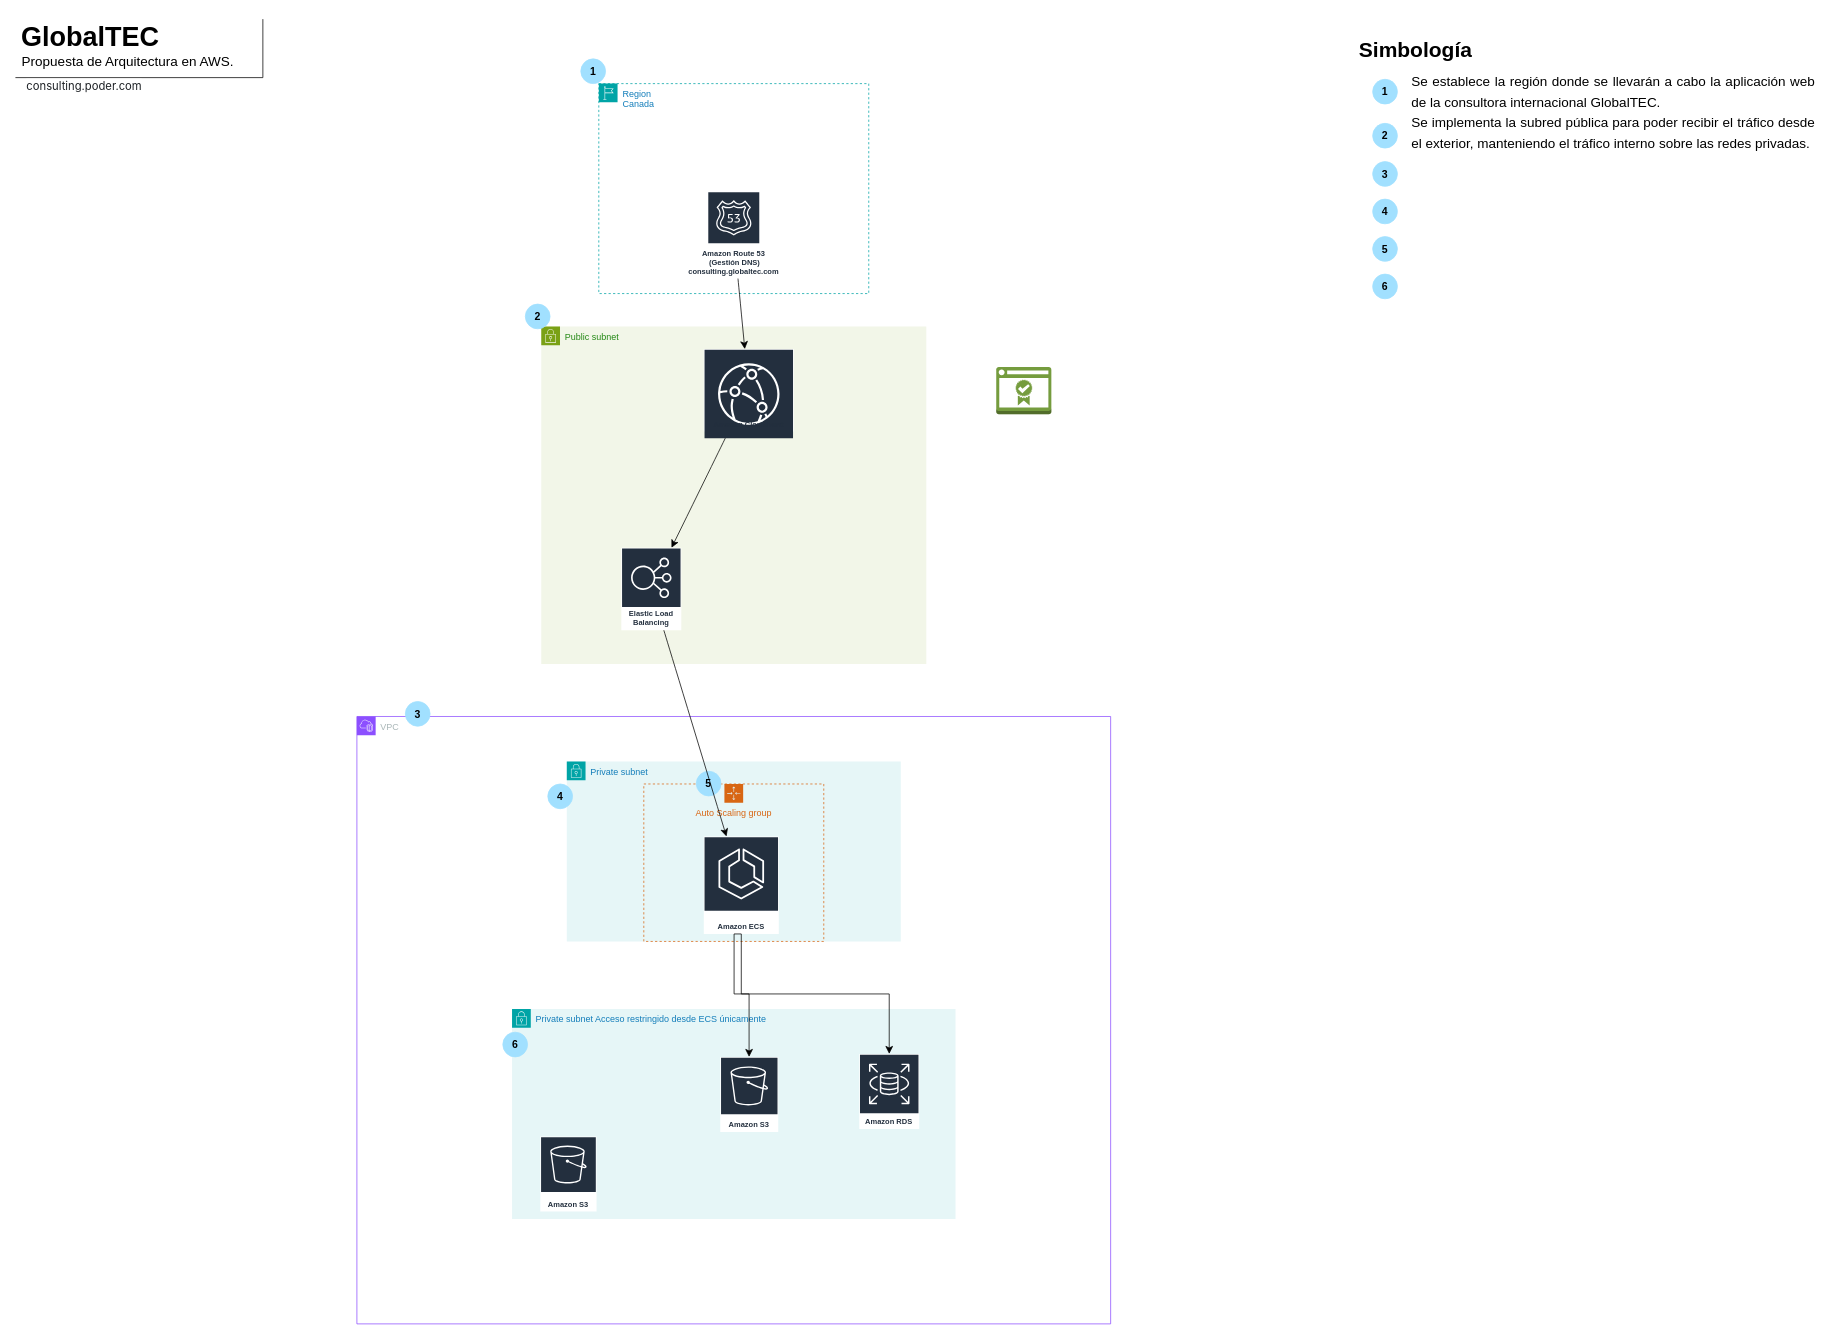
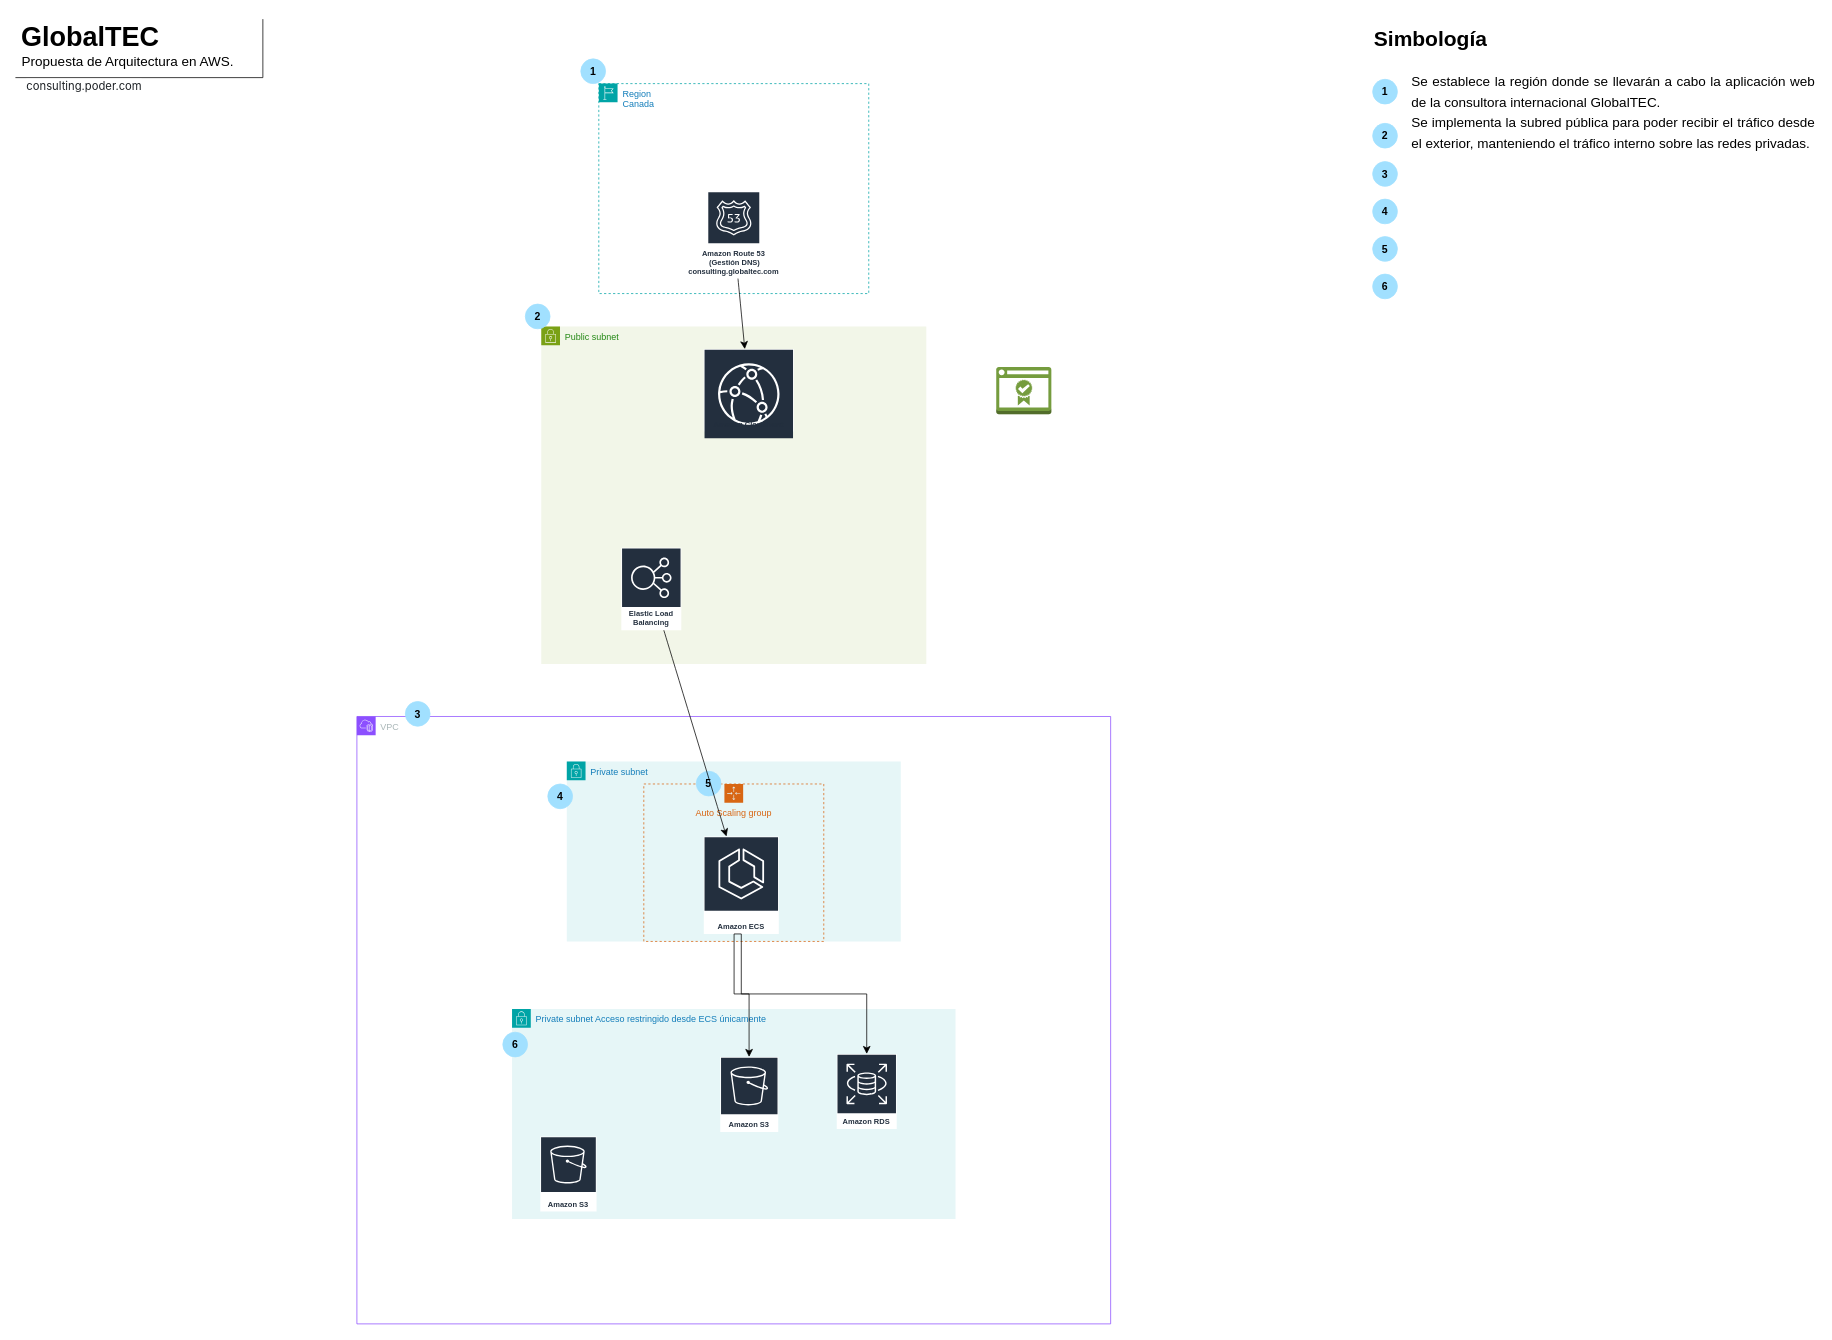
- <mxCell id="34" value="&lt;h1 style=&quot;text-align: justify; margin-top: 0px;&quot;&gt;&lt;font style=&quot;font-size: 28px;&quot;&gt;Simbología&lt;/font&gt;&lt;/h1&gt;" style="text;html=1;whiteSpace=wrap;overflow=hidden;rounded=0;" vertex="1" parent="1"><mxGeometry x="1810" y="43" width="320" height="50" as="geometry" /></mxCell>
+ <mxCell id="34" value="&lt;h1 style=&quot;text-align: justify; margin-top: 0px;&quot;&gt;&lt;font style=&quot;font-size: 28px;&quot;&gt;Simbología&lt;/font&gt;&lt;/h1&gt;" style="text;html=1;whiteSpace=wrap;overflow=hidden;rounded=0;" vertex="1" parent="1"><mxGeometry x="1830" y="28" width="320" height="50" as="geometry" /></mxCell>
- <mxCell id="11" style="edgeStyle=none;curved=1;rounded=0;orthogonalLoop=1;jettySize=auto;html=1;fontSize=12;startSize=8;endSize=8;" edge="1" parent="10" source="12" target="13"><mxGeometry relative="1" as="geometry" /></mxCell>
- <mxCell id="22" value="Amazon RDS" style="sketch=0;outlineConnect=0;fontColor=#232F3E;gradientColor=none;strokeColor=#ffffff;fillColor=#232F3E;dashed=0;verticalLabelPosition=middle;verticalAlign=bottom;align=center;html=1;whiteSpace=wrap;fontSize=10;fontStyle=1;spacing=3;shape=mxgraph.aws4.productIcon;prIcon=mxgraph.aws4.rds;" vertex="1" parent="21"><mxGeometry x="463.0" y="60" width="80" height="100" as="geometry" /></mxCell>
+ <mxCell id="22" value="Amazon RDS" style="sketch=0;outlineConnect=0;fontColor=#232F3E;gradientColor=none;strokeColor=#ffffff;fillColor=#232F3E;dashed=0;verticalLabelPosition=middle;verticalAlign=bottom;align=center;html=1;whiteSpace=wrap;fontSize=10;fontStyle=1;spacing=3;shape=mxgraph.aws4.productIcon;prIcon=mxgraph.aws4.rds;" vertex="1" parent="21"><mxGeometry x="433" y="60" width="80" height="100" as="geometry" /></mxCell>
